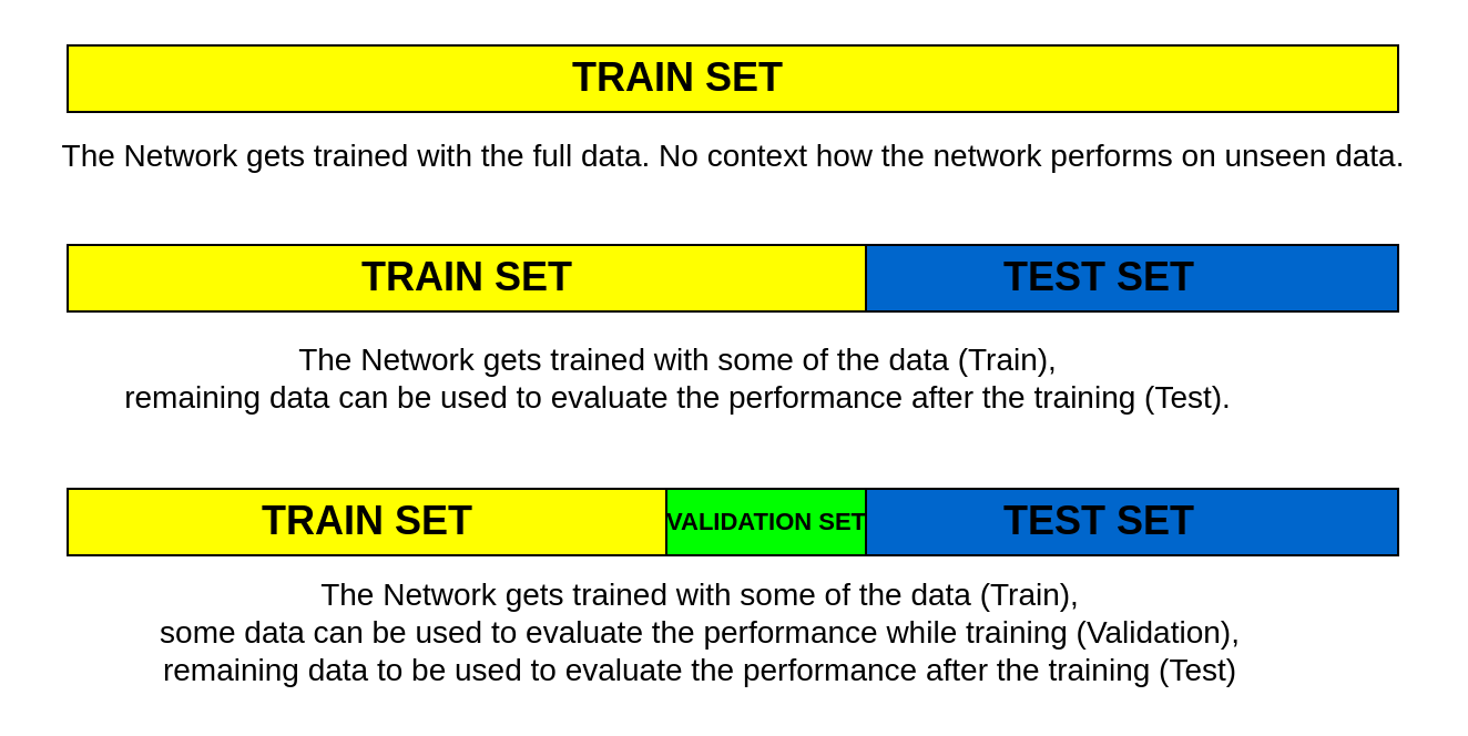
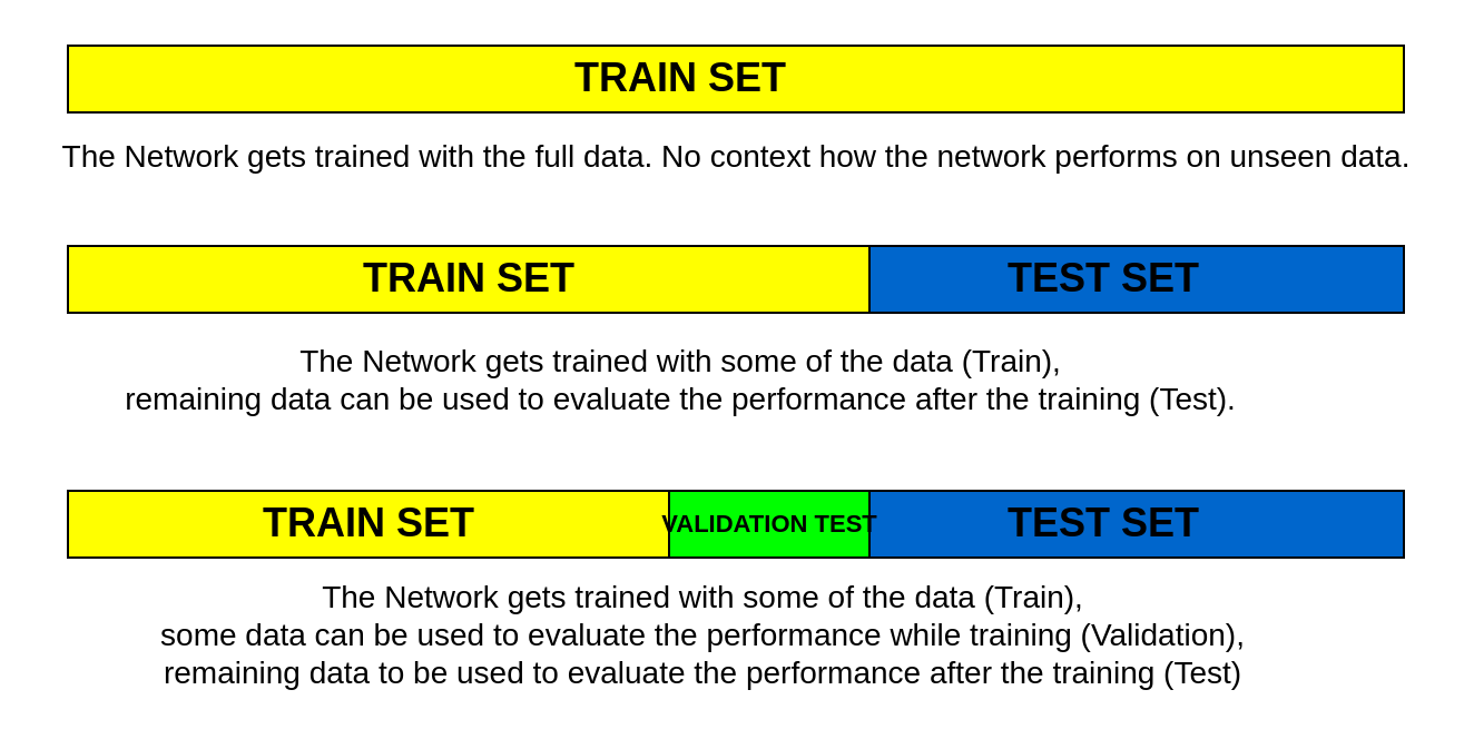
- <mxCell id="12" value="&lt;font style=&quot;font-size: 11px&quot;&gt;&lt;b&gt;VALIDATION SET&lt;/b&gt;&lt;/font&gt;" style="text;html=1;resizable=0;autosize=1;align=center;verticalAlign=middle;points=[];fillColor=none;strokeColor=none;rounded=0;" vertex="1" parent="1"><mxGeometry x="290" y="225" width="110" height="20" as="geometry" /></mxCell>
+ <mxCell id="12" value="&lt;font style=&quot;font-size: 11px&quot;&gt;&lt;b&gt;VALIDATION TEST&lt;/b&gt;&lt;/font&gt;" style="text;html=1;resizable=0;autosize=1;align=center;verticalAlign=middle;points=[];fillColor=none;strokeColor=none;rounded=0;" vertex="1" parent="1"><mxGeometry x="290" y="225" width="110" height="20" as="geometry" /></mxCell>
